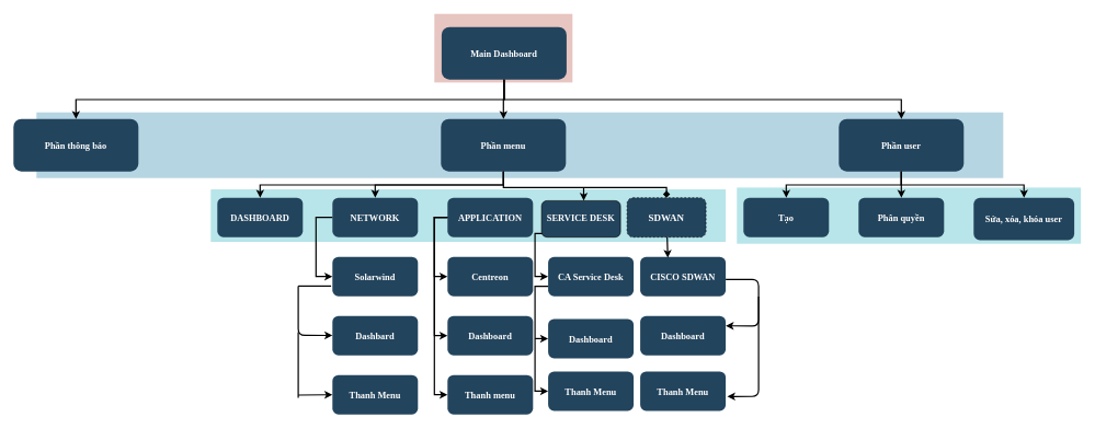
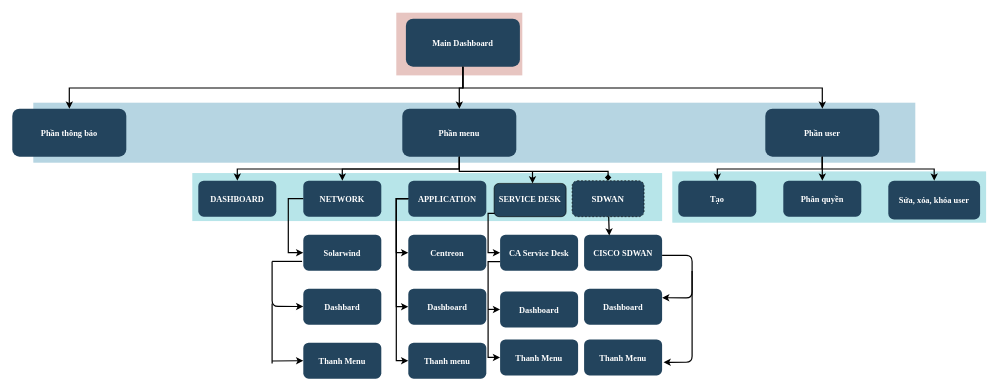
- <mxCell id="6" value="Main Dashboard" style="rounded=1;fillColor=#23445D;gradientColor=none;strokeColor=none;fontColor=#FFFFFF;fontStyle=1;fontFamily=Tahoma;fontSize=14" parent="1" vertex="1"><mxGeometry x="671" y="40.5" width="190" height="80" as="geometry" /></mxCell>
+ <mxCell id="6" value="Main Dashboard" style="rounded=1;fillColor=#23445D;gradientColor=none;strokeColor=none;fontColor=#FFFFFF;fontStyle=1;fontFamily=Tahoma;fontSize=14" parent="1" vertex="1"><mxGeometry x="676" y="30.5" width="190" height="80" as="geometry" /></mxCell>
